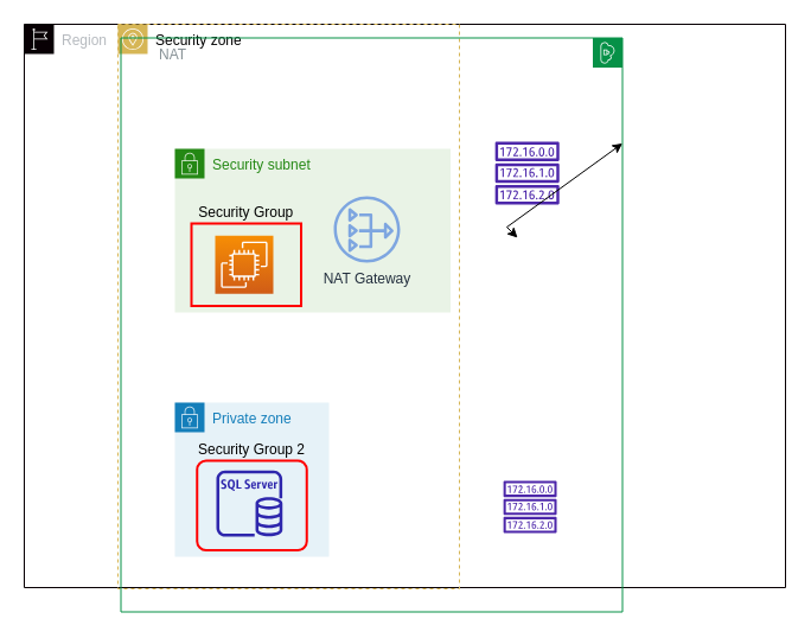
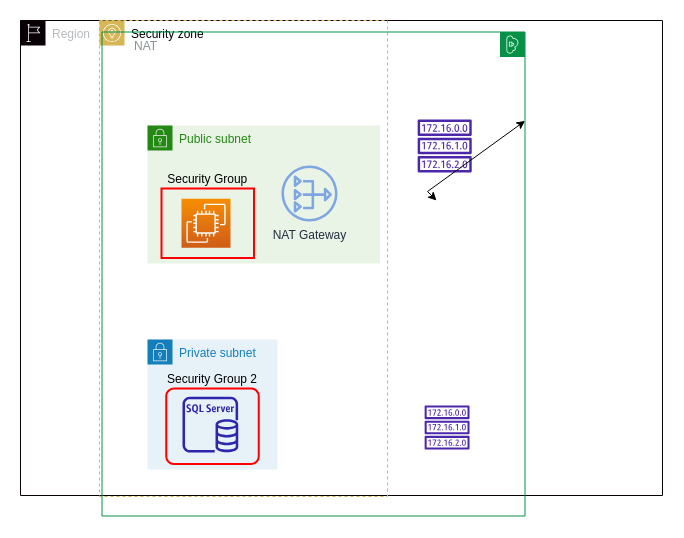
- <mxCell id="8" value="Security subnet" style="points=[[0,0],[0.25,0],[0.5,0],[0.75,0],[1,0],[1,0.25],[1,0.5],[1,0.75],[1,1],[0.75,1],[0.5,1],[0.25,1],[0,1],[0,0.75],[0,0.5],[0,0.25]];outlineConnect=0;gradientColor=none;html=1;whiteSpace=wrap;fontSize=12;fontStyle=0;container=1;pointerEvents=0;collapsible=0;recursiveResize=0;shape=mxgraph.aws4.group;grIcon=mxgraph.aws4.group_security_group;grStroke=0;strokeColor=#248814;fillColor=#E9F3E6;verticalAlign=top;align=left;spacingLeft=30;fontColor=#248814;dashed=0;" vertex="1" parent="1"><mxGeometry x="147" y="125" width="232.5" height="138" as="geometry" /></mxCell>
+ <mxCell id="8" value="Public subnet" style="points=[[0,0],[0.25,0],[0.5,0],[0.75,0],[1,0],[1,0.25],[1,0.5],[1,0.75],[1,1],[0.75,1],[0.5,1],[0.25,1],[0,1],[0,0.75],[0,0.5],[0,0.25]];outlineConnect=0;gradientColor=none;html=1;whiteSpace=wrap;fontSize=12;fontStyle=0;container=1;pointerEvents=0;collapsible=0;recursiveResize=0;shape=mxgraph.aws4.group;grIcon=mxgraph.aws4.group_security_group;grStroke=0;strokeColor=#248814;fillColor=#E9F3E6;verticalAlign=top;align=left;spacingLeft=30;fontColor=#248814;dashed=0;" vertex="1" parent="1"><mxGeometry x="147" y="125" width="232.5" height="138" as="geometry" /></mxCell>
- <mxCell id="5" value="Private zone" style="points=[[0,0],[0.25,0],[0.5,0],[0.75,0],[1,0],[1,0.25],[1,0.5],[1,0.75],[1,1],[0.75,1],[0.5,1],[0.25,1],[0,1],[0,0.75],[0,0.5],[0,0.25]];outlineConnect=0;gradientColor=none;html=1;whiteSpace=wrap;fontSize=12;fontStyle=0;container=1;pointerEvents=0;collapsible=0;recursiveResize=0;shape=mxgraph.aws4.group;grIcon=mxgraph.aws4.group_security_group;grStroke=0;strokeColor=#147EBA;fillColor=#E6F2F8;verticalAlign=top;align=left;spacingLeft=30;fontColor=#147EBA;dashed=0;" vertex="1" parent="1"><mxGeometry x="147" y="339" width="130" height="130" as="geometry" /></mxCell>
+ <mxCell id="5" value="Private subnet" style="points=[[0,0],[0.25,0],[0.5,0],[0.75,0],[1,0],[1,0.25],[1,0.5],[1,0.75],[1,1],[0.75,1],[0.5,1],[0.25,1],[0,1],[0,0.75],[0,0.5],[0,0.25]];outlineConnect=0;gradientColor=none;html=1;whiteSpace=wrap;fontSize=12;fontStyle=0;container=1;pointerEvents=0;collapsible=0;recursiveResize=0;shape=mxgraph.aws4.group;grIcon=mxgraph.aws4.group_security_group;grStroke=0;strokeColor=#147EBA;fillColor=#E6F2F8;verticalAlign=top;align=left;spacingLeft=30;fontColor=#147EBA;dashed=0;" vertex="1" parent="1"><mxGeometry x="147" y="339" width="130" height="130" as="geometry" /></mxCell>
